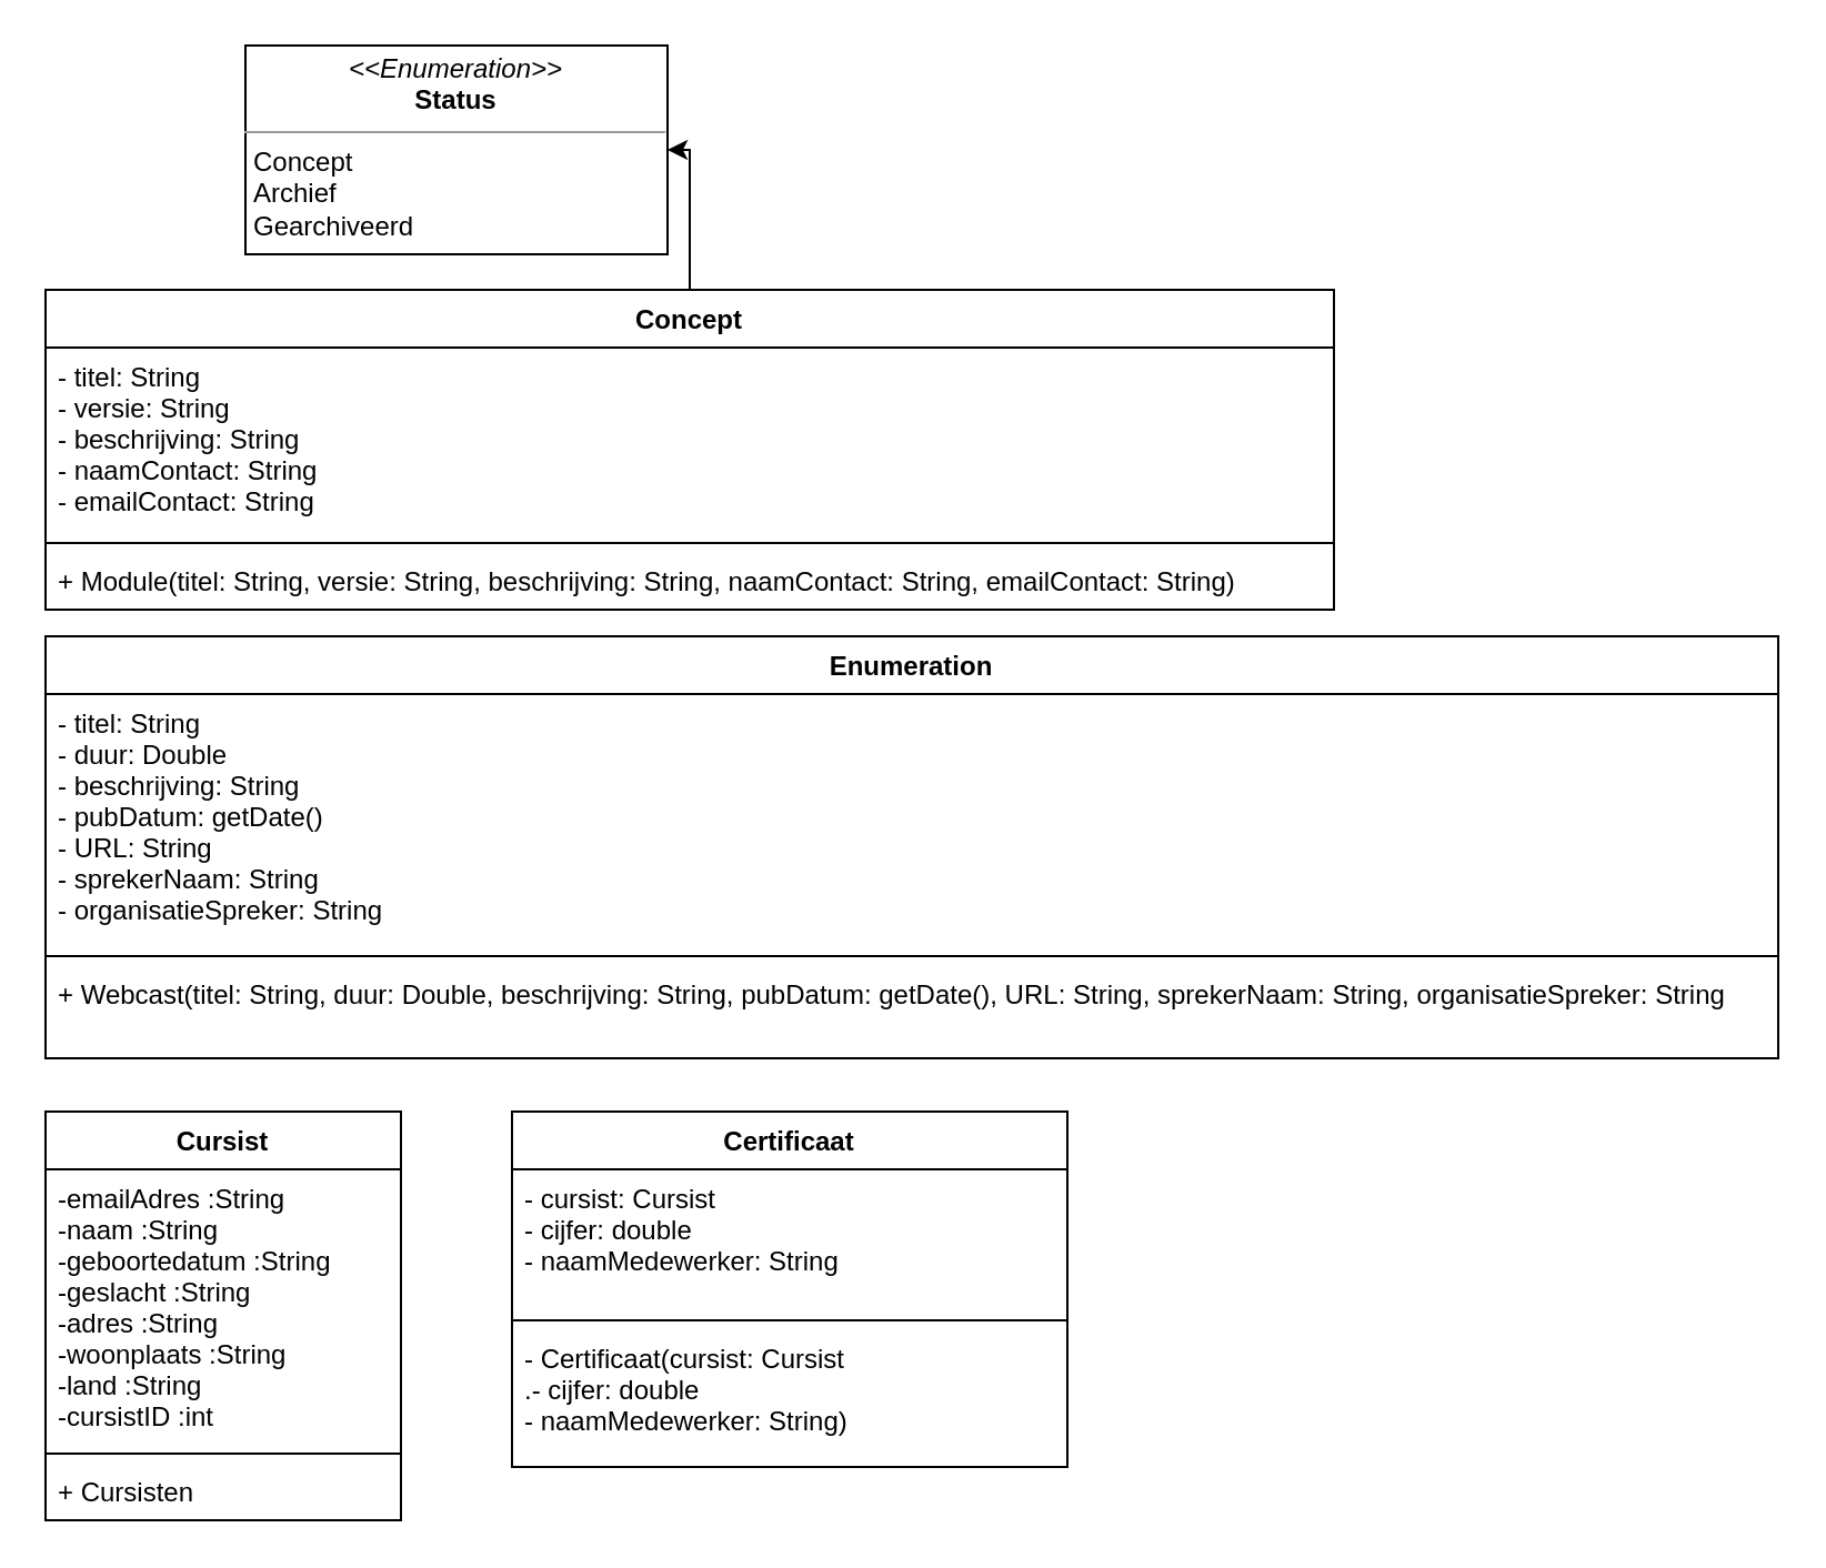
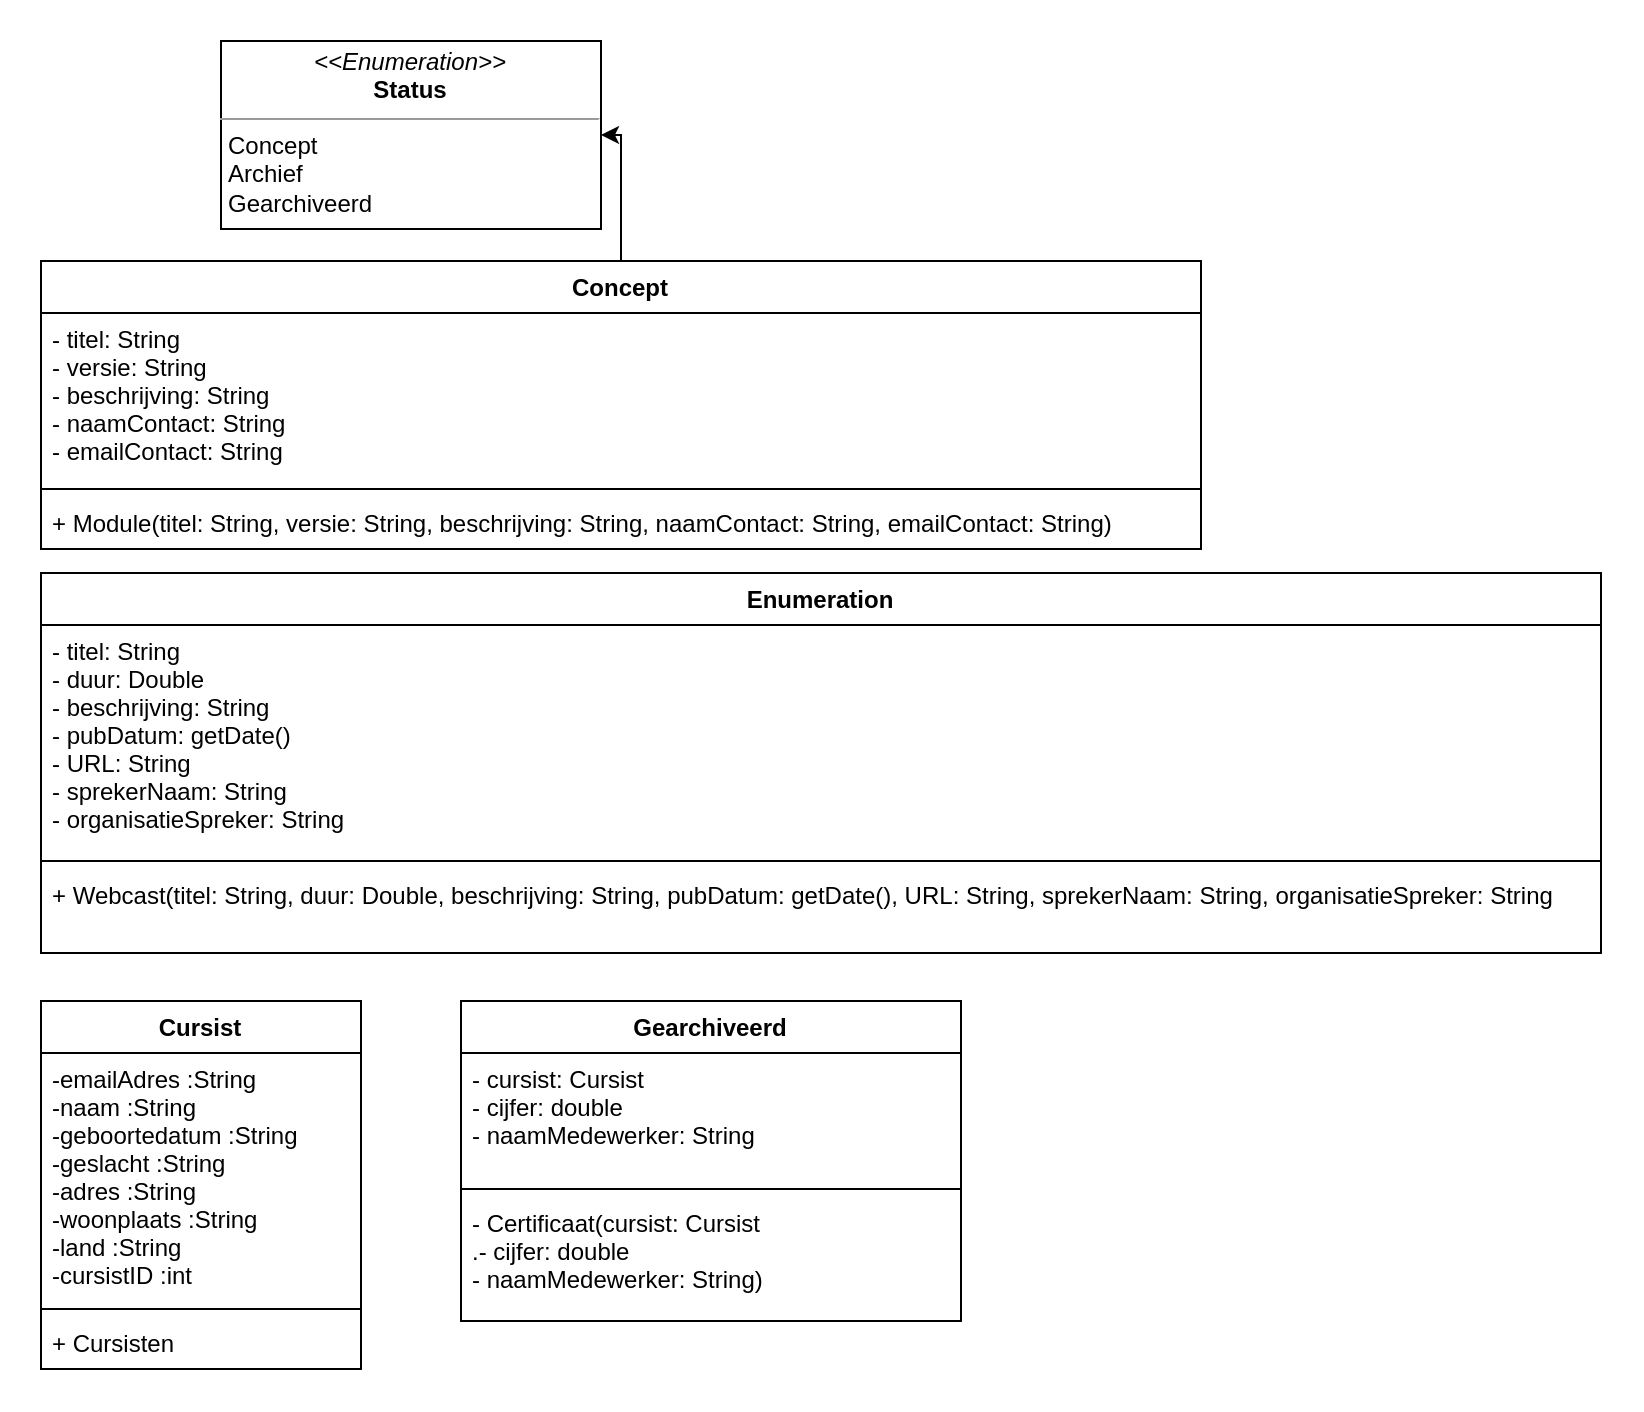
- <mxCell id="7" value="Certificaat" style="swimlane;fontStyle=1;align=center;verticalAlign=top;childLayout=stackLayout;horizontal=1;startSize=26;horizontalStack=0;resizeParent=1;resizeParentMax=0;resizeLast=0;collapsible=1;marginBottom=0;" vertex="1" parent="1"><mxGeometry x="230" y="500" width="250" height="160" as="geometry" /></mxCell>
+ <mxCell id="7" value="Gearchiveerd" style="swimlane;fontStyle=1;align=center;verticalAlign=top;childLayout=stackLayout;horizontal=1;startSize=26;horizontalStack=0;resizeParent=1;resizeParentMax=0;resizeLast=0;collapsible=1;marginBottom=0;" vertex="1" parent="1"><mxGeometry x="230" y="500" width="250" height="160" as="geometry" /></mxCell>
